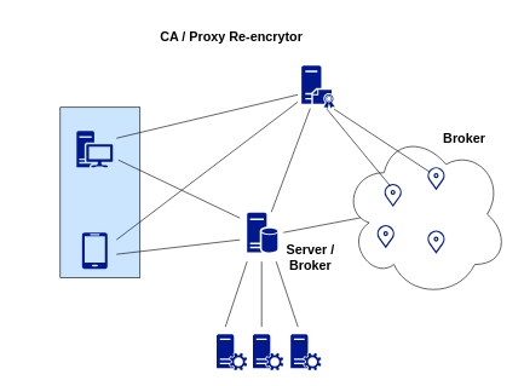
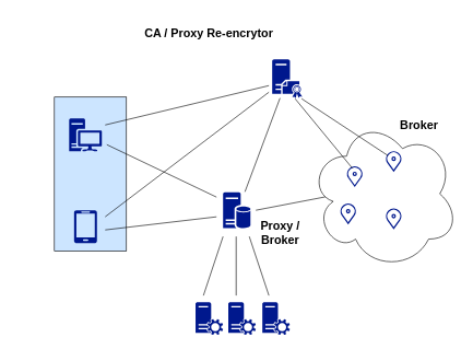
- <mxCell id="28" value="&lt;h2&gt;Server /&lt;br&gt;Broker&lt;/h2&gt;" style="text;html=1;align=center;verticalAlign=middle;resizable=0;points=[];autosize=1;strokeColor=none;fillColor=none;" vertex="1" parent="1"><mxGeometry x="381.8" y="310" width="90" height="90" as="geometry" /></mxCell>
+ <mxCell id="28" value="&lt;h2&gt;Proxy /&lt;br&gt;Broker&lt;/h2&gt;" style="text;html=1;align=center;verticalAlign=middle;resizable=0;points=[];autosize=1;strokeColor=none;fillColor=none;" vertex="1" parent="1"><mxGeometry x="381.8" y="310" width="90" height="90" as="geometry" /></mxCell>
